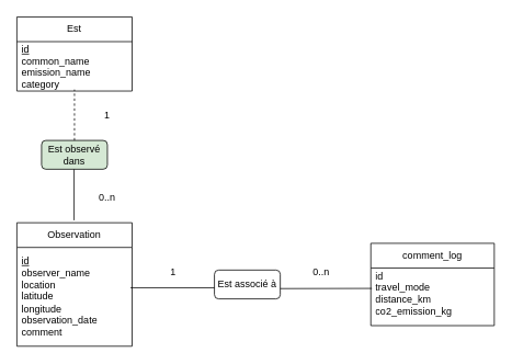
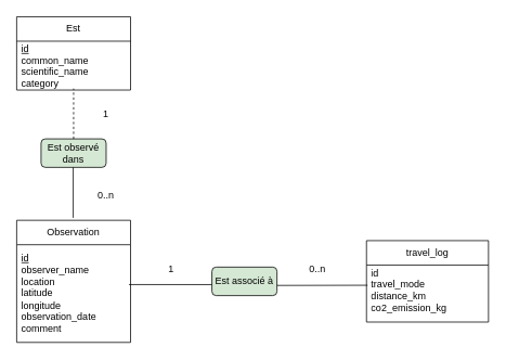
- <mxCell id="3" value="&lt;div&gt;&lt;u&gt;id&lt;/u&gt;&lt;/div&gt;&lt;div&gt;common_name&lt;/div&gt;&lt;div&gt;emission_name&lt;/div&gt;&lt;div&gt;category&lt;/div&gt;" style="text;strokeColor=none;fillColor=none;align=left;verticalAlign=middle;spacingLeft=4;spacingRight=4;overflow=hidden;points=[[0,0.5],[1,0.5]];portConstraint=eastwest;rotatable=0;whiteSpace=wrap;html=1;" parent="2" vertex="1"><mxGeometry y="30" width="140" height="60" as="geometry" /></mxCell>
+ <mxCell id="3" value="&lt;div&gt;&lt;u&gt;id&lt;/u&gt;&lt;/div&gt;&lt;div&gt;common_name&lt;/div&gt;&lt;div&gt;scientific_name&lt;/div&gt;&lt;div&gt;category&lt;/div&gt;" style="text;strokeColor=none;fillColor=none;align=left;verticalAlign=middle;spacingLeft=4;spacingRight=4;overflow=hidden;points=[[0,0.5],[1,0.5]];portConstraint=eastwest;rotatable=0;whiteSpace=wrap;html=1;" parent="2" vertex="1"><mxGeometry y="30" width="140" height="60" as="geometry" /></mxCell>
- <mxCell id="6" value="comment_log" style="swimlane;fontStyle=0;childLayout=stackLayout;horizontal=1;startSize=30;horizontalStack=0;resizeParent=1;resizeParentMax=0;resizeLast=0;collapsible=1;marginBottom=0;whiteSpace=wrap;html=1;" parent="1" vertex="1"><mxGeometry x="450" y="295" width="150" height="100" as="geometry" /></mxCell>
+ <mxCell id="6" value="travel_log" style="swimlane;fontStyle=0;childLayout=stackLayout;horizontal=1;startSize=30;horizontalStack=0;resizeParent=1;resizeParentMax=0;resizeLast=0;collapsible=1;marginBottom=0;whiteSpace=wrap;html=1;" parent="1" vertex="1"><mxGeometry x="450" y="295" width="150" height="100" as="geometry" /></mxCell>
- <mxCell id="8" value="Est associé à" style="rounded=1;whiteSpace=wrap;html=1;" parent="1" vertex="1"><mxGeometry x="260" y="327.5" width="80" height="35" as="geometry" /></mxCell>
+ <mxCell id="8" value="Est associé à" style="rounded=1;whiteSpace=wrap;html=1;fillColor=#d5e8d4;" parent="1" vertex="1"><mxGeometry x="260" y="327.5" width="80" height="35" as="geometry" /></mxCell>
